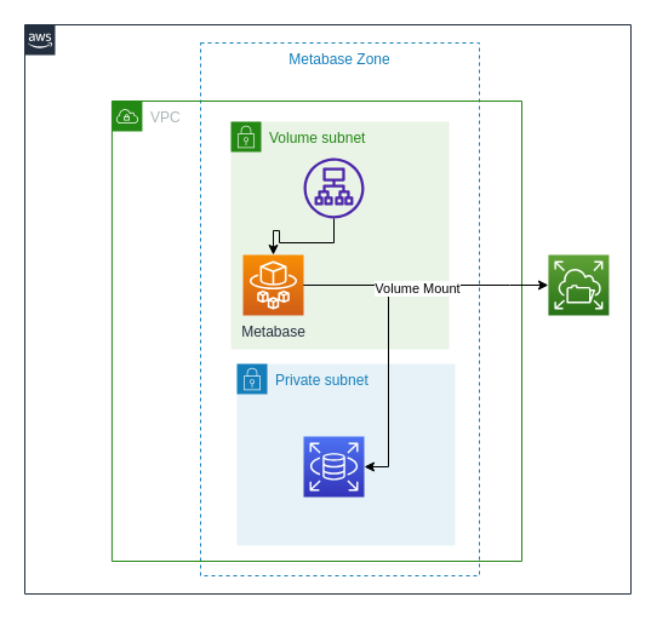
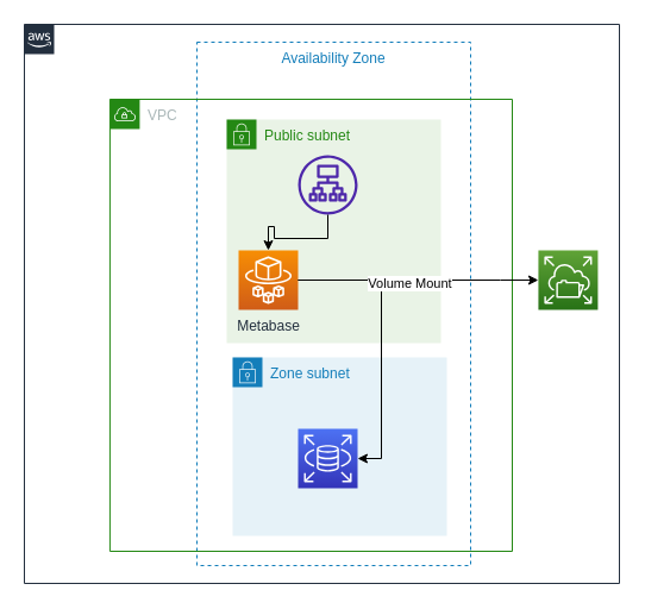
- <mxCell id="3" value="Metabase Zone" style="fillColor=none;strokeColor=#147EBA;dashed=1;verticalAlign=top;fontStyle=0;fontColor=#147EBA;whiteSpace=wrap;html=1;" vertex="1" parent="1"><mxGeometry x="165" y="35" width="230" height="440" as="geometry" /></mxCell>
+ <mxCell id="3" value="Availability Zone" style="fillColor=none;strokeColor=#147EBA;dashed=1;verticalAlign=top;fontStyle=0;fontColor=#147EBA;whiteSpace=wrap;html=1;" vertex="1" parent="1"><mxGeometry x="165" y="35" width="230" height="440" as="geometry" /></mxCell>
- <mxCell id="4" value="Volume subnet" style="points=[[0,0],[0.25,0],[0.5,0],[0.75,0],[1,0],[1,0.25],[1,0.5],[1,0.75],[1,1],[0.75,1],[0.5,1],[0.25,1],[0,1],[0,0.75],[0,0.5],[0,0.25]];outlineConnect=0;gradientColor=none;html=1;whiteSpace=wrap;fontSize=12;fontStyle=0;container=1;pointerEvents=0;collapsible=0;recursiveResize=0;shape=mxgraph.aws4.group;grIcon=mxgraph.aws4.group_security_group;grStroke=0;strokeColor=#248814;fillColor=#E9F3E6;verticalAlign=top;align=left;spacingLeft=30;fontColor=#248814;dashed=0;" vertex="1" parent="1"><mxGeometry x="190" y="100" width="180" height="188" as="geometry" /></mxCell>
+ <mxCell id="4" value="Public subnet" style="points=[[0,0],[0.25,0],[0.5,0],[0.75,0],[1,0],[1,0.25],[1,0.5],[1,0.75],[1,1],[0.75,1],[0.5,1],[0.25,1],[0,1],[0,0.75],[0,0.5],[0,0.25]];outlineConnect=0;gradientColor=none;html=1;whiteSpace=wrap;fontSize=12;fontStyle=0;container=1;pointerEvents=0;collapsible=0;recursiveResize=0;shape=mxgraph.aws4.group;grIcon=mxgraph.aws4.group_security_group;grStroke=0;strokeColor=#248814;fillColor=#E9F3E6;verticalAlign=top;align=left;spacingLeft=30;fontColor=#248814;dashed=0;" vertex="1" parent="1"><mxGeometry x="190" y="100" width="180" height="188" as="geometry" /></mxCell>
- <mxCell id="6" value="Private subnet" style="points=[[0,0],[0.25,0],[0.5,0],[0.75,0],[1,0],[1,0.25],[1,0.5],[1,0.75],[1,1],[0.75,1],[0.5,1],[0.25,1],[0,1],[0,0.75],[0,0.5],[0,0.25]];outlineConnect=0;gradientColor=none;html=1;whiteSpace=wrap;fontSize=12;fontStyle=0;container=1;pointerEvents=0;collapsible=0;recursiveResize=0;shape=mxgraph.aws4.group;grIcon=mxgraph.aws4.group_security_group;grStroke=0;strokeColor=#147EBA;fillColor=#E6F2F8;verticalAlign=top;align=left;spacingLeft=30;fontColor=#147EBA;dashed=0;" vertex="1" parent="1"><mxGeometry x="195" y="300" width="180" height="150" as="geometry" /></mxCell>
+ <mxCell id="6" value="Zone subnet" style="points=[[0,0],[0.25,0],[0.5,0],[0.75,0],[1,0],[1,0.25],[1,0.5],[1,0.75],[1,1],[0.75,1],[0.5,1],[0.25,1],[0,1],[0,0.75],[0,0.5],[0,0.25]];outlineConnect=0;gradientColor=none;html=1;whiteSpace=wrap;fontSize=12;fontStyle=0;container=1;pointerEvents=0;collapsible=0;recursiveResize=0;shape=mxgraph.aws4.group;grIcon=mxgraph.aws4.group_security_group;grStroke=0;strokeColor=#147EBA;fillColor=#E6F2F8;verticalAlign=top;align=left;spacingLeft=30;fontColor=#147EBA;dashed=0;" vertex="1" parent="1"><mxGeometry x="195" y="300" width="180" height="150" as="geometry" /></mxCell>
